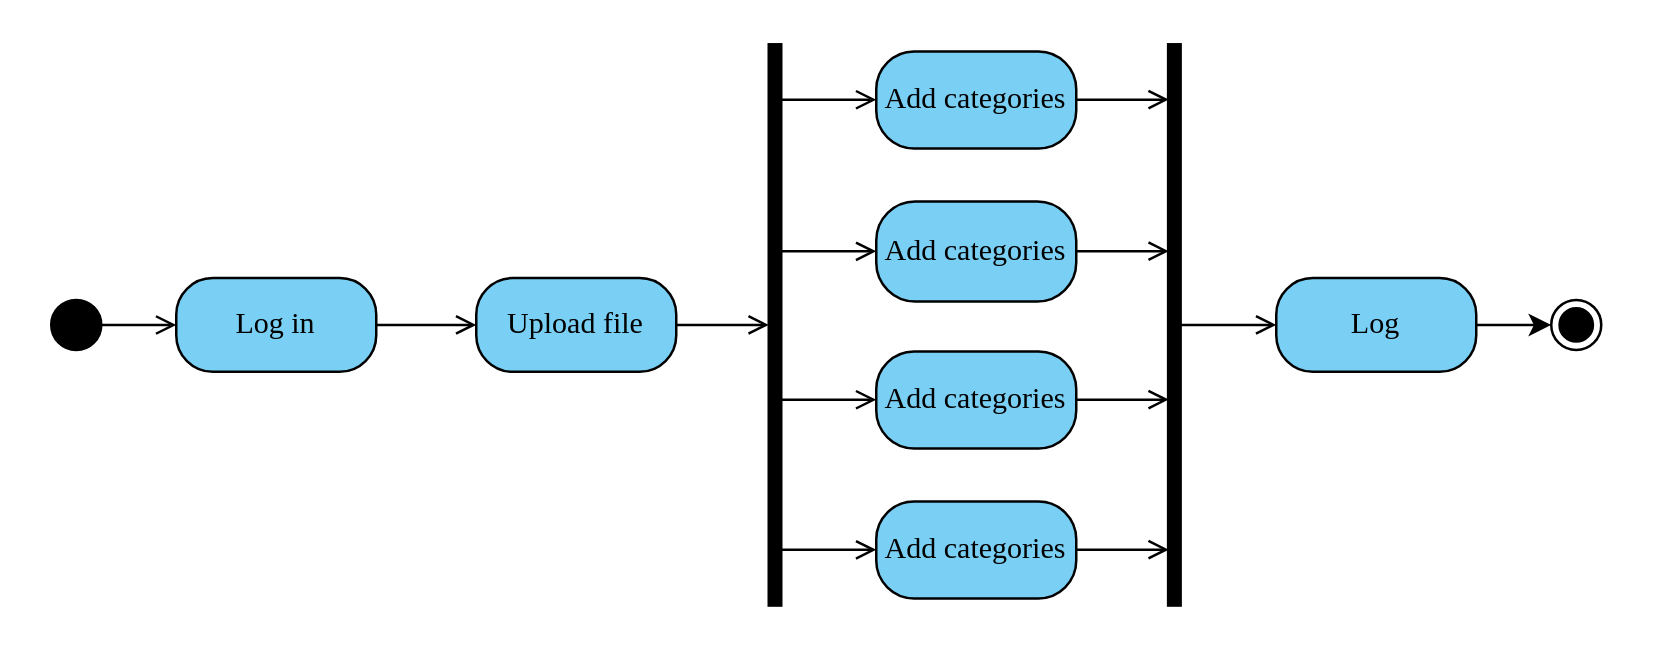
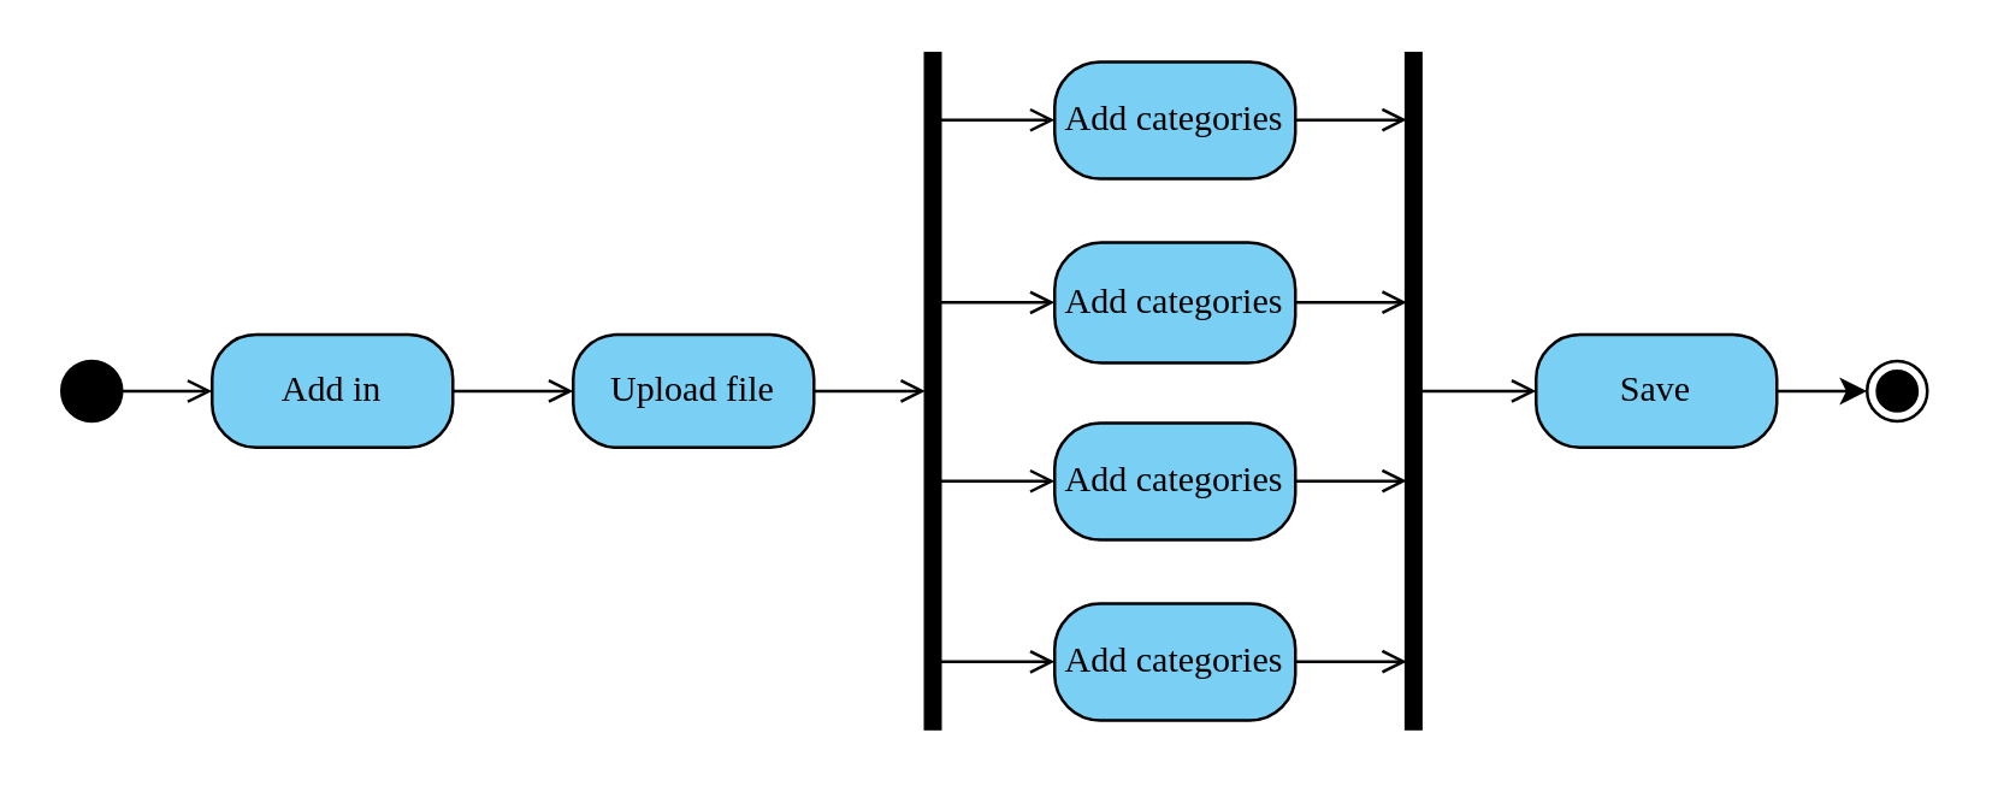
- <mxCell id="9" value="Log in" style="rounded=1;whiteSpace=wrap;html=1;arcSize=39;fillColor=#7ACFF4;fontFamily=Lucida Console;" vertex="1" parent="1"><mxGeometry x="70" y="110.62" width="80" height="37.5" as="geometry" /></mxCell>
+ <mxCell id="9" value="Add in" style="rounded=1;whiteSpace=wrap;html=1;arcSize=39;fillColor=#7ACFF4;fontFamily=Lucida Console;" vertex="1" parent="1"><mxGeometry x="70" y="110.62" width="80" height="37.5" as="geometry" /></mxCell>
- <mxCell id="24" value="Log" style="rounded=1;whiteSpace=wrap;html=1;arcSize=39;fillColor=#7ACFF4;fontFamily=Lucida Console;" vertex="1" parent="1"><mxGeometry x="510" y="110.62" width="80" height="37.5" as="geometry" /></mxCell>
+ <mxCell id="24" value="Save" style="rounded=1;whiteSpace=wrap;html=1;arcSize=39;fillColor=#7ACFF4;fontFamily=Lucida Console;" vertex="1" parent="1"><mxGeometry x="510" y="110.62" width="80" height="37.5" as="geometry" /></mxCell>
